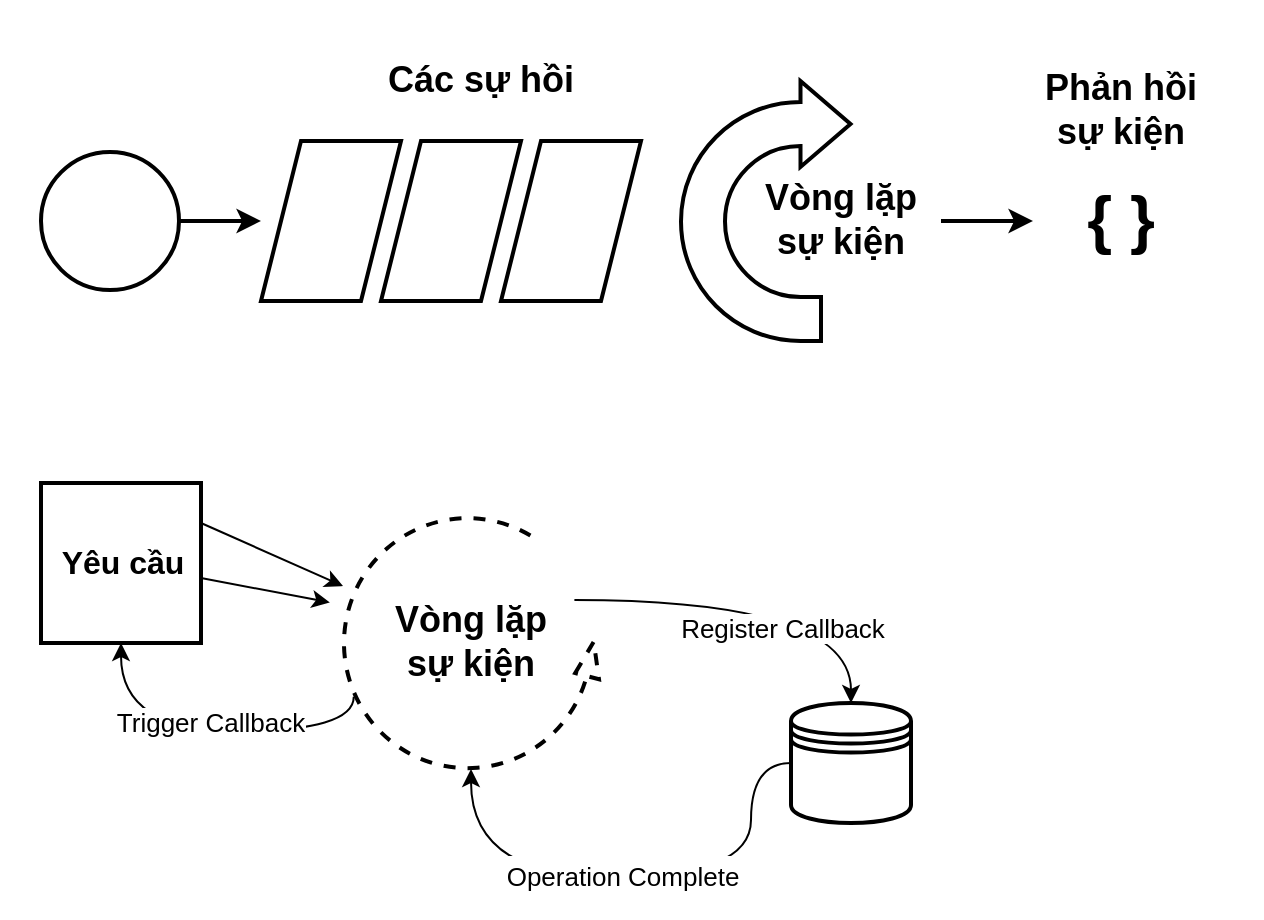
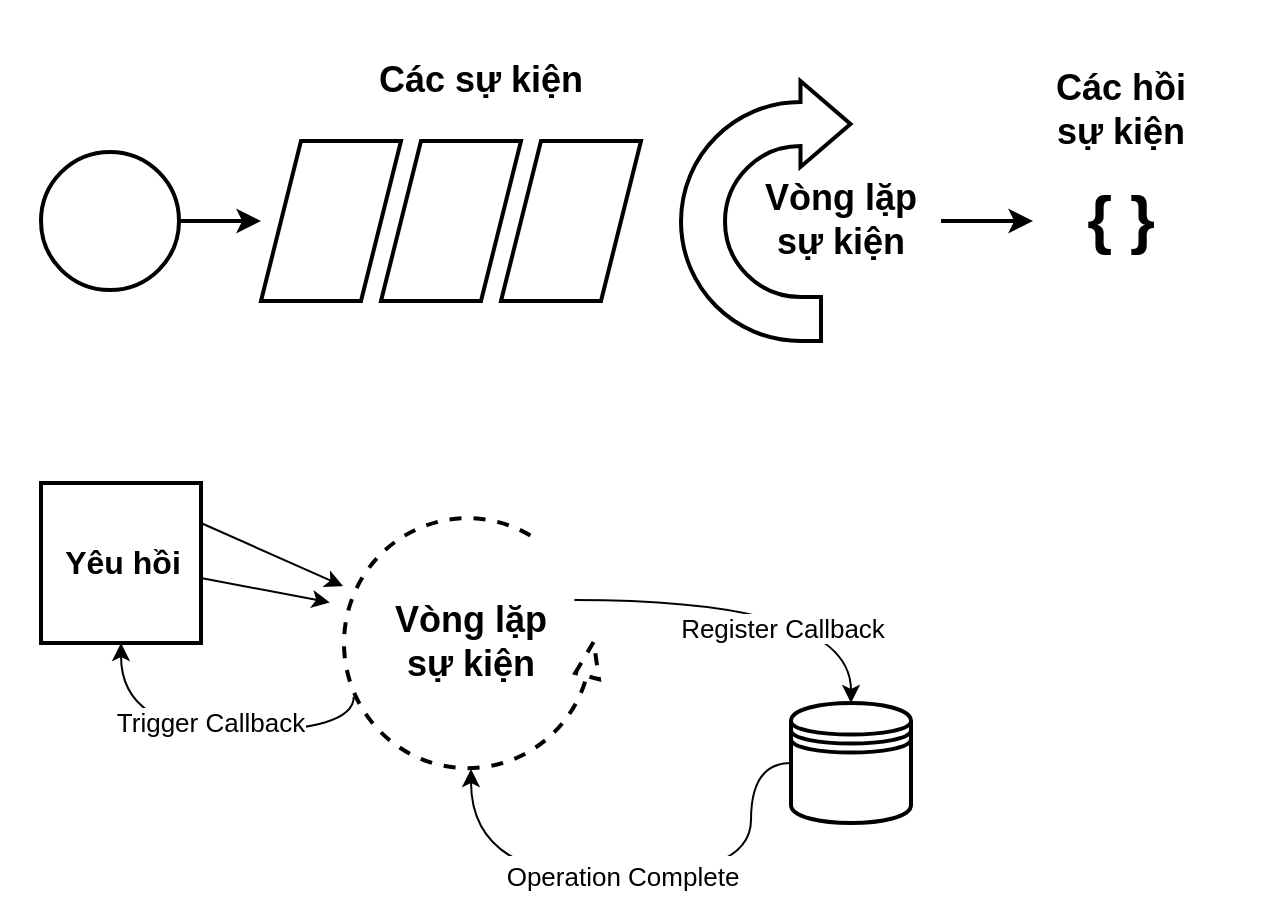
- <mxCell id="4" value="&lt;b&gt;&lt;font style=&quot;font-size: 18px;&quot;&gt;Các sự hồi&lt;/font&gt;&lt;/b&gt;" style="text;html=1;align=center;verticalAlign=middle;resizable=0;points=[];autosize=1;strokeColor=none;fillColor=none;strokeWidth=2;" parent="1" vertex="1"><mxGeometry x="175" y="20" width="130" height="40" as="geometry" /></mxCell>
+ <mxCell id="4" value="&lt;b&gt;&lt;font style=&quot;font-size: 18px;&quot;&gt;Các sự kiện&lt;/font&gt;&lt;/b&gt;" style="text;html=1;align=center;verticalAlign=middle;resizable=0;points=[];autosize=1;strokeColor=none;fillColor=none;strokeWidth=2;" parent="1" vertex="1"><mxGeometry x="175" y="20" width="130" height="40" as="geometry" /></mxCell>
- <mxCell id="13" value="&lt;b&gt;&lt;font style=&quot;font-size: 18px;&quot;&gt;Phản hồi&lt;br&gt;sự kiện&lt;br&gt;&lt;/font&gt;&lt;/b&gt;" style="text;html=1;align=center;verticalAlign=middle;resizable=0;points=[];autosize=1;strokeColor=none;fillColor=none;strokeWidth=2;" parent="1" vertex="1"><mxGeometry x="510" y="25" width="100" height="60" as="geometry" /></mxCell>
+ <mxCell id="13" value="&lt;b&gt;&lt;font style=&quot;font-size: 18px;&quot;&gt;Các hồi&lt;br&gt;sự kiện&lt;br&gt;&lt;/font&gt;&lt;/b&gt;" style="text;html=1;align=center;verticalAlign=middle;resizable=0;points=[];autosize=1;strokeColor=none;fillColor=none;strokeWidth=2;" parent="1" vertex="1"><mxGeometry x="510" y="25" width="100" height="60" as="geometry" /></mxCell>
- <mxCell id="26" value="&lt;b&gt;&lt;font style=&quot;&quot;&gt;&lt;font style=&quot;font-size: 16px;&quot;&gt;Yêu cầu&lt;/font&gt;&lt;br&gt;&lt;/font&gt;&lt;/b&gt;" style="text;html=1;align=center;verticalAlign=middle;resizable=0;points=[];autosize=1;strokeColor=none;fillColor=none;" vertex="1" parent="1"><mxGeometry x="21" y="265.5" width="79" height="31" as="geometry" /></mxCell>
+ <mxCell id="26" value="&lt;b&gt;&lt;font style=&quot;&quot;&gt;&lt;font style=&quot;font-size: 16px;&quot;&gt;Yêu hồi&lt;/font&gt;&lt;br&gt;&lt;/font&gt;&lt;/b&gt;" style="text;html=1;align=center;verticalAlign=middle;resizable=0;points=[];autosize=1;strokeColor=none;fillColor=none;" vertex="1" parent="1"><mxGeometry x="21" y="265.5" width="79" height="31" as="geometry" /></mxCell>
